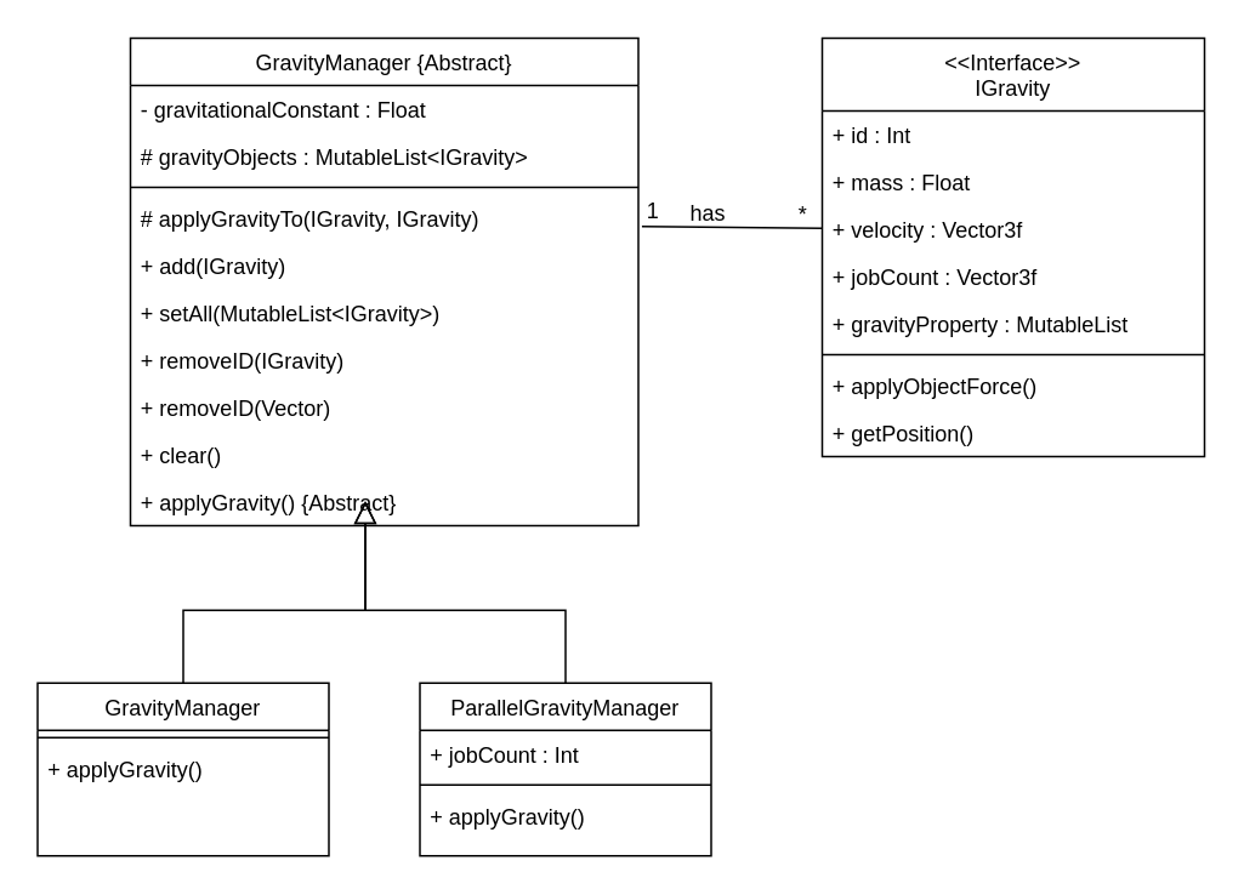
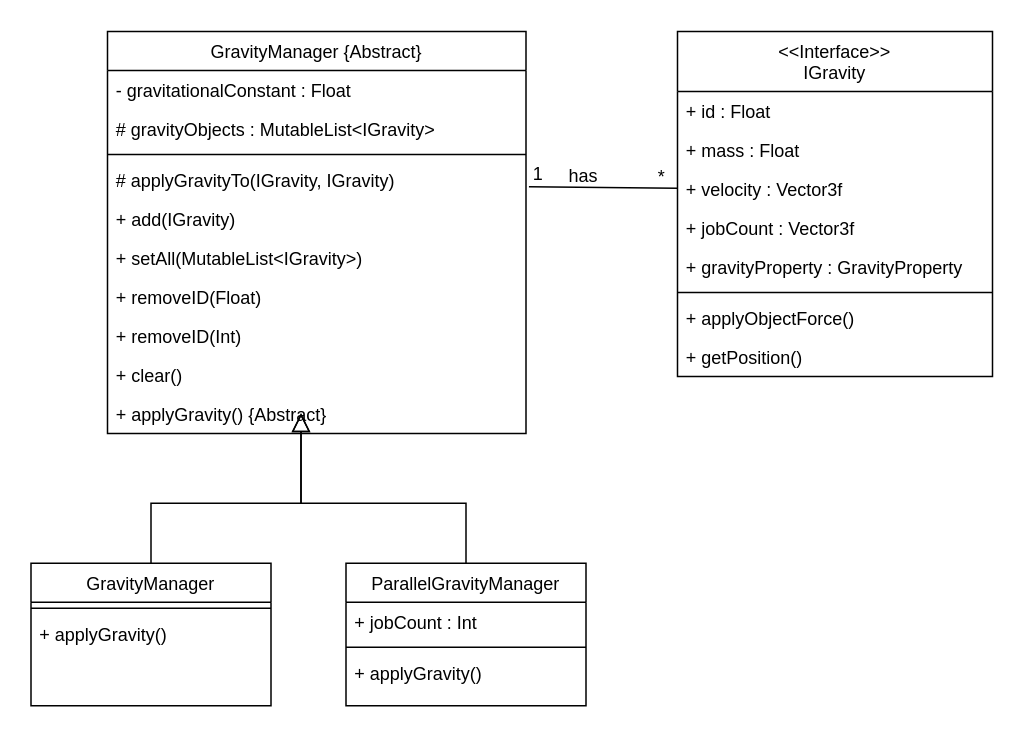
- <mxCell id="23" value="+ id : Int" style="text;strokeColor=none;fillColor=none;align=left;verticalAlign=top;spacingLeft=4;spacingRight=4;overflow=hidden;rotatable=0;points=[[0,0.5],[1,0.5]];portConstraint=eastwest;" parent="22" vertex="1"><mxGeometry y="40" width="210" height="26" as="geometry" /></mxCell>
+ <mxCell id="23" value="+ id : Float" style="text;strokeColor=none;fillColor=none;align=left;verticalAlign=top;spacingLeft=4;spacingRight=4;overflow=hidden;rotatable=0;points=[[0,0.5],[1,0.5]];portConstraint=eastwest;" parent="22" vertex="1"><mxGeometry y="40" width="210" height="26" as="geometry" /></mxCell>
- <mxCell id="27" value="+ gravityProperty : MutableList" style="text;strokeColor=none;fillColor=none;align=left;verticalAlign=top;spacingLeft=4;spacingRight=4;overflow=hidden;rotatable=0;points=[[0,0.5],[1,0.5]];portConstraint=eastwest;" parent="22" vertex="1"><mxGeometry y="144" width="210" height="26" as="geometry" /></mxCell>
+ <mxCell id="27" value="+ gravityProperty : GravityProperty" style="text;strokeColor=none;fillColor=none;align=left;verticalAlign=top;spacingLeft=4;spacingRight=4;overflow=hidden;rotatable=0;points=[[0,0.5],[1,0.5]];portConstraint=eastwest;" parent="22" vertex="1"><mxGeometry y="144" width="210" height="26" as="geometry" /></mxCell>
- <mxCell id="9" value="+ removeID(IGravity)" style="text;strokeColor=none;fillColor=none;align=left;verticalAlign=top;spacingLeft=4;spacingRight=4;overflow=hidden;rotatable=0;points=[[0,0.5],[1,0.5]];portConstraint=eastwest;" vertex="1" parent="2"><mxGeometry y="164" width="279" height="26" as="geometry" /></mxCell>
+ <mxCell id="9" value="+ removeID(Float)" style="text;strokeColor=none;fillColor=none;align=left;verticalAlign=top;spacingLeft=4;spacingRight=4;overflow=hidden;rotatable=0;points=[[0,0.5],[1,0.5]];portConstraint=eastwest;" vertex="1" parent="2"><mxGeometry y="164" width="279" height="26" as="geometry" /></mxCell>
- <mxCell id="10" value="+ removeID(Vector)" style="text;strokeColor=none;fillColor=none;align=left;verticalAlign=top;spacingLeft=4;spacingRight=4;overflow=hidden;rotatable=0;points=[[0,0.5],[1,0.5]];portConstraint=eastwest;" parent="2" vertex="1"><mxGeometry y="190" width="279" height="26" as="geometry" /></mxCell>
+ <mxCell id="10" value="+ removeID(Int)" style="text;strokeColor=none;fillColor=none;align=left;verticalAlign=top;spacingLeft=4;spacingRight=4;overflow=hidden;rotatable=0;points=[[0,0.5],[1,0.5]];portConstraint=eastwest;" parent="2" vertex="1"><mxGeometry y="190" width="279" height="26" as="geometry" /></mxCell>
